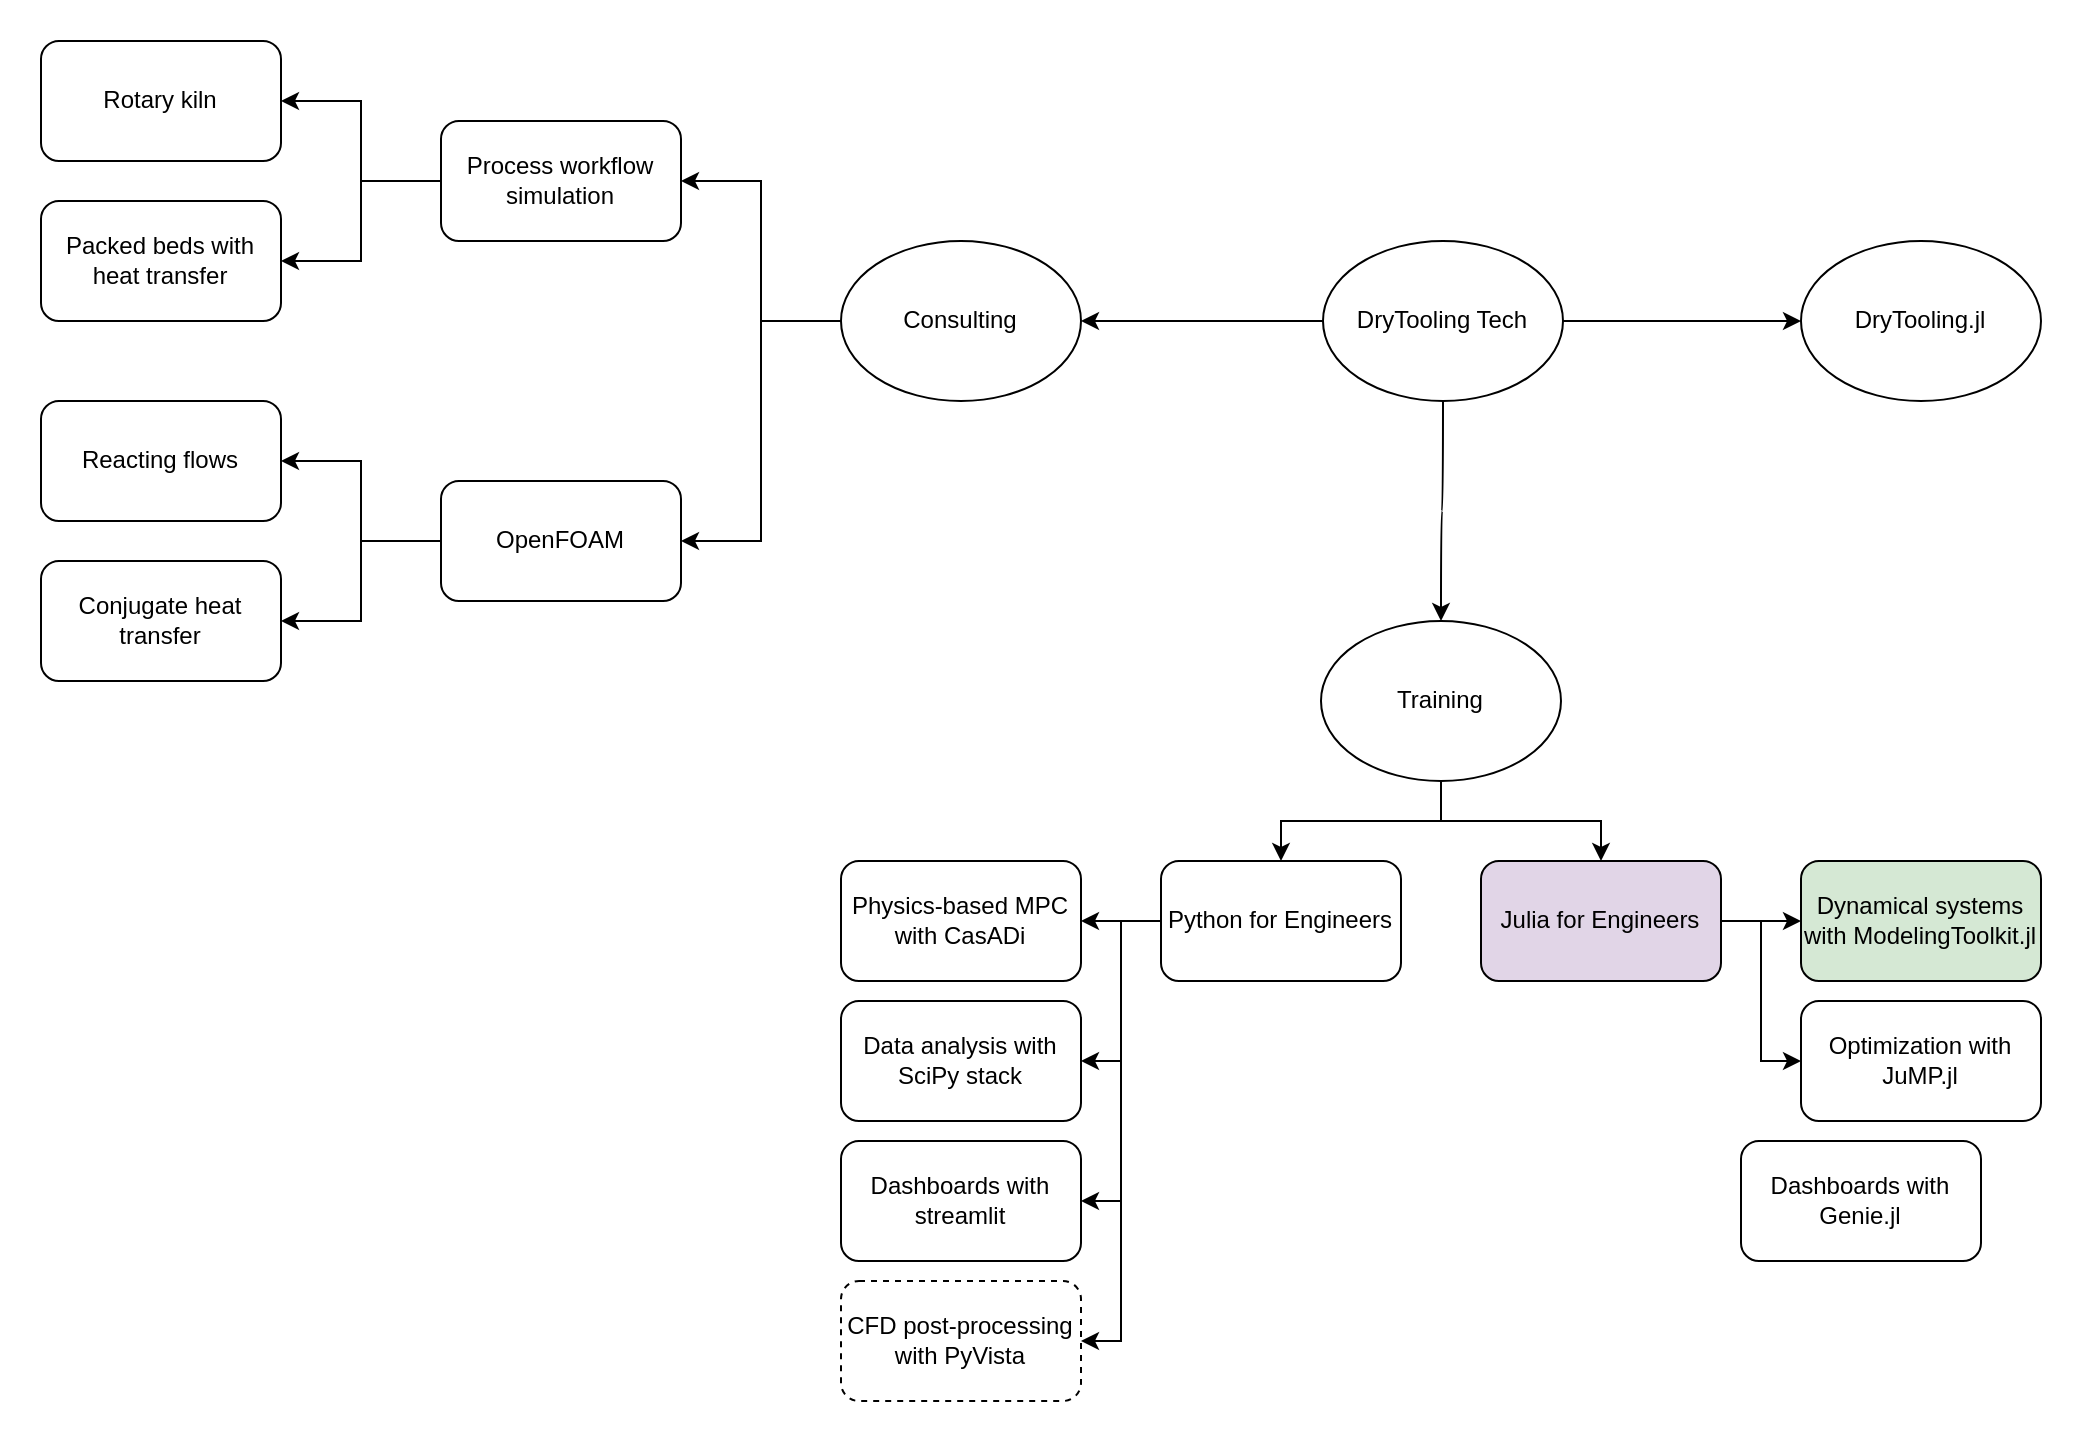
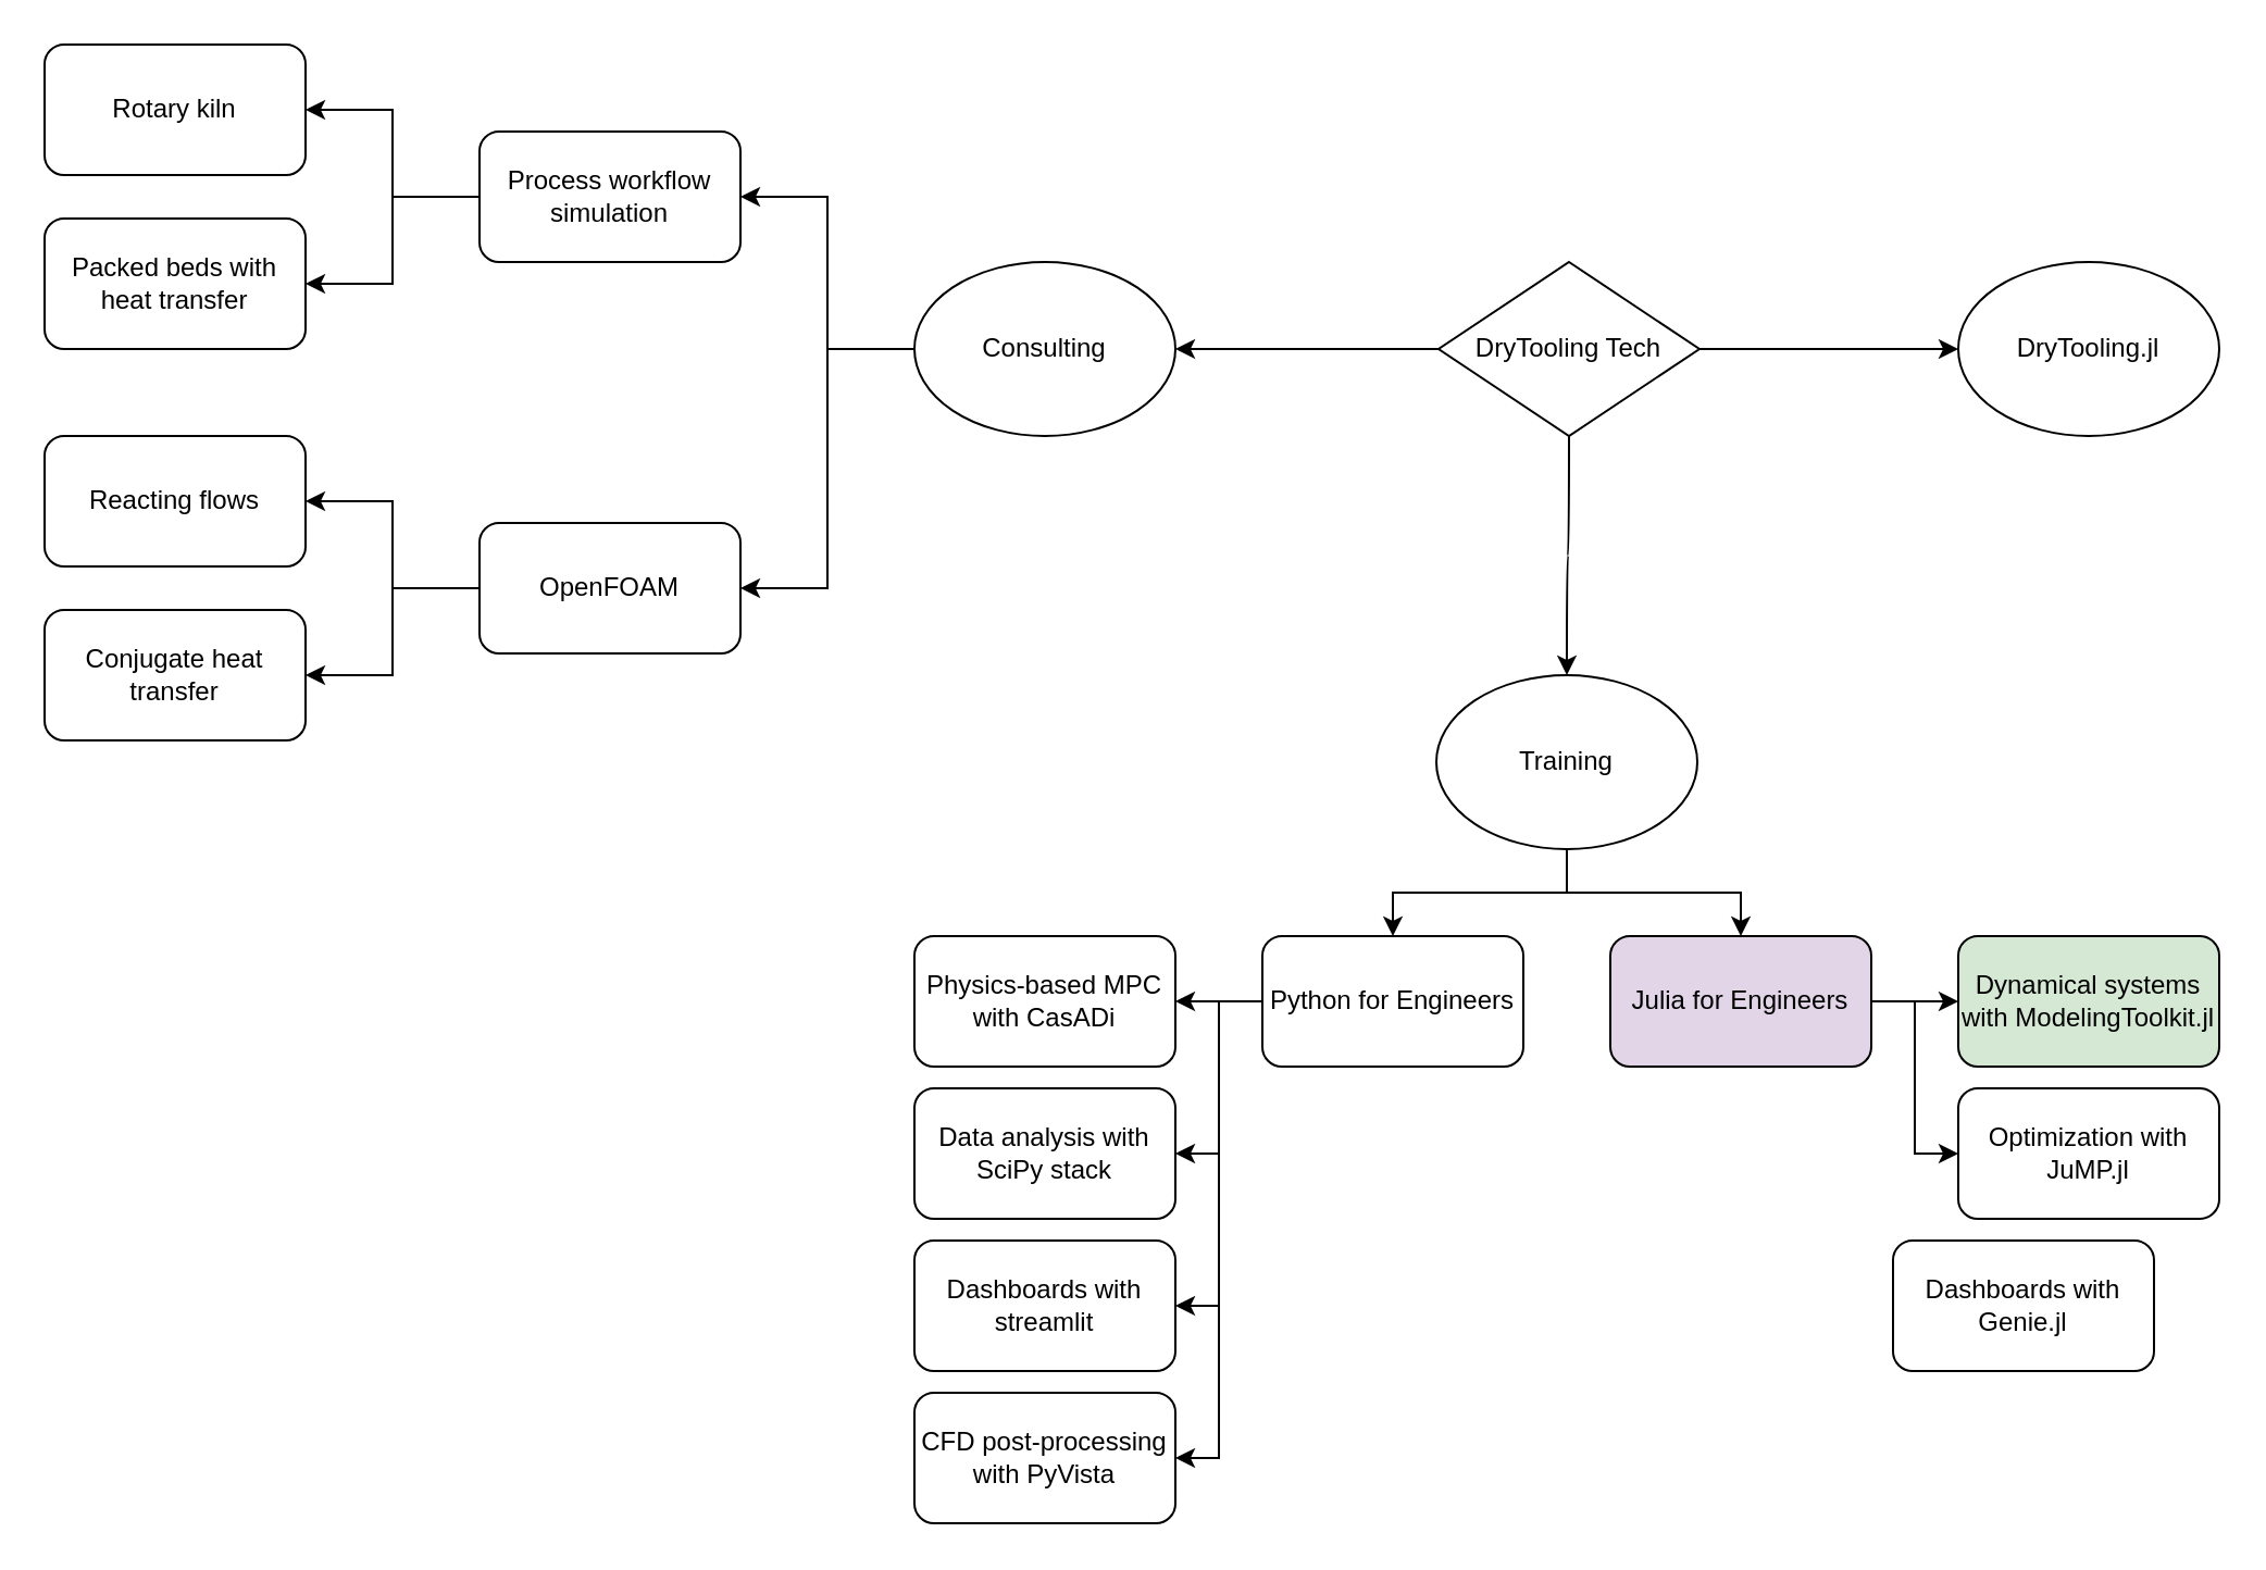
- <mxCell id="4" value="DryTooling Tech" style="ellipse;whiteSpace=wrap;html=1;" vertex="1" parent="1"><mxGeometry x="661" y="120" width="120" height="80" as="geometry" /></mxCell>
+ <mxCell id="4" value="DryTooling Tech" style="rhombus;whiteSpace=wrap;html=1;" vertex="1" parent="1"><mxGeometry x="661" y="120" width="120" height="80" as="geometry" /></mxCell>
- <mxCell id="27" value="CFD post-processing with PyVista" style="rounded=1;whiteSpace=wrap;html=1;dashed=1;" vertex="1" parent="1"><mxGeometry x="420" y="640" width="120" height="60" as="geometry" /></mxCell>
+ <mxCell id="27" value="CFD post-processing with PyVista" style="rounded=1;whiteSpace=wrap;html=1;" vertex="1" parent="1"><mxGeometry x="420" y="640" width="120" height="60" as="geometry" /></mxCell>
